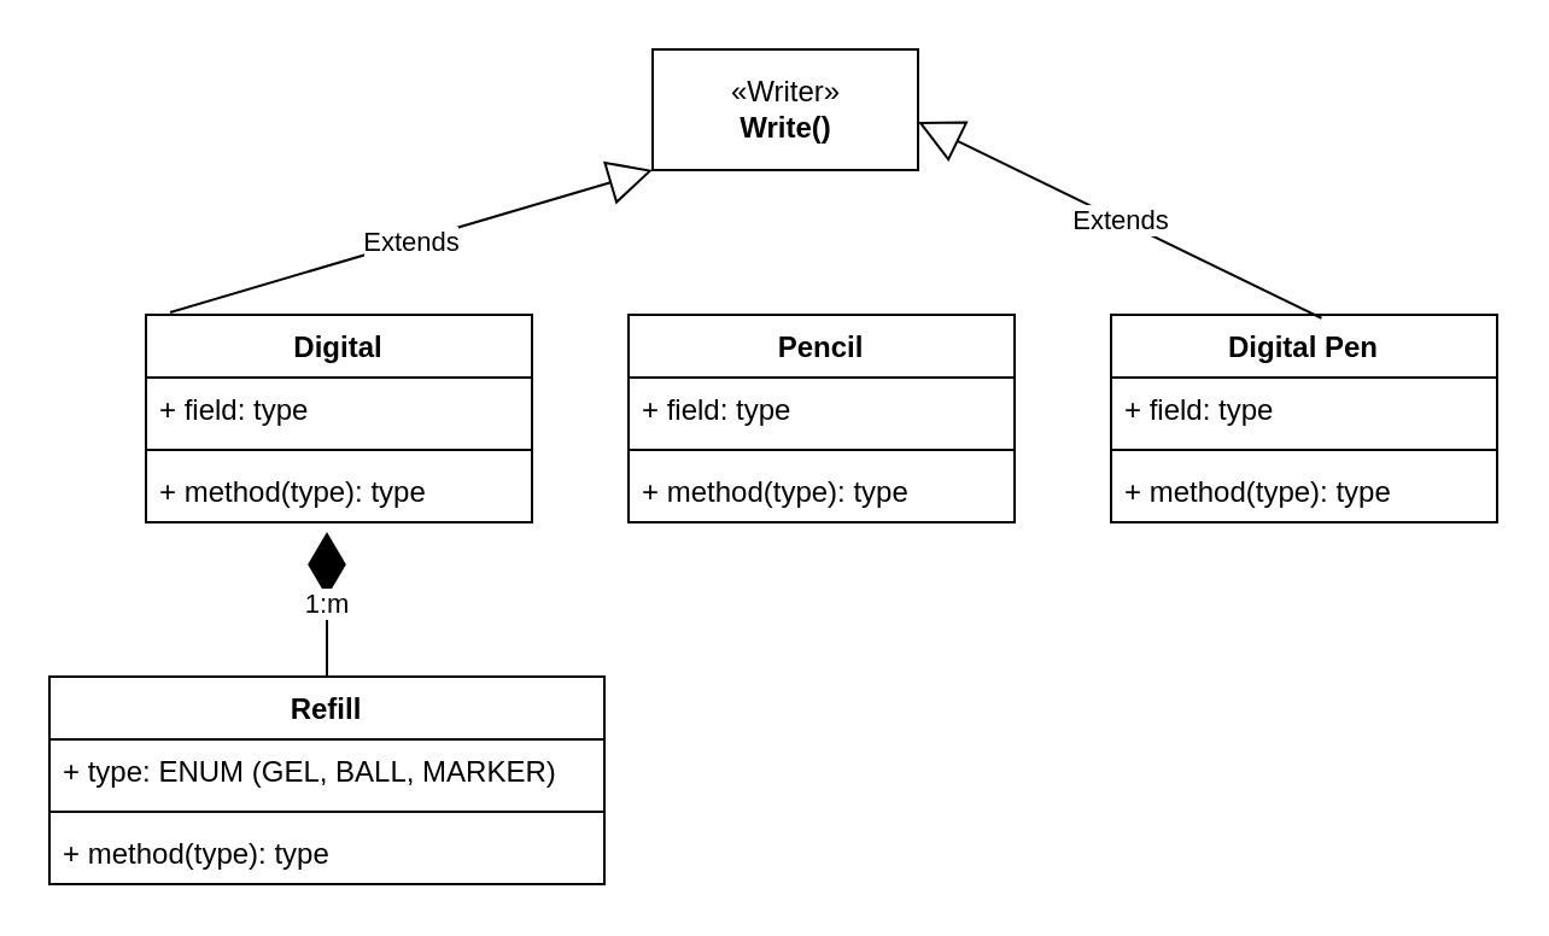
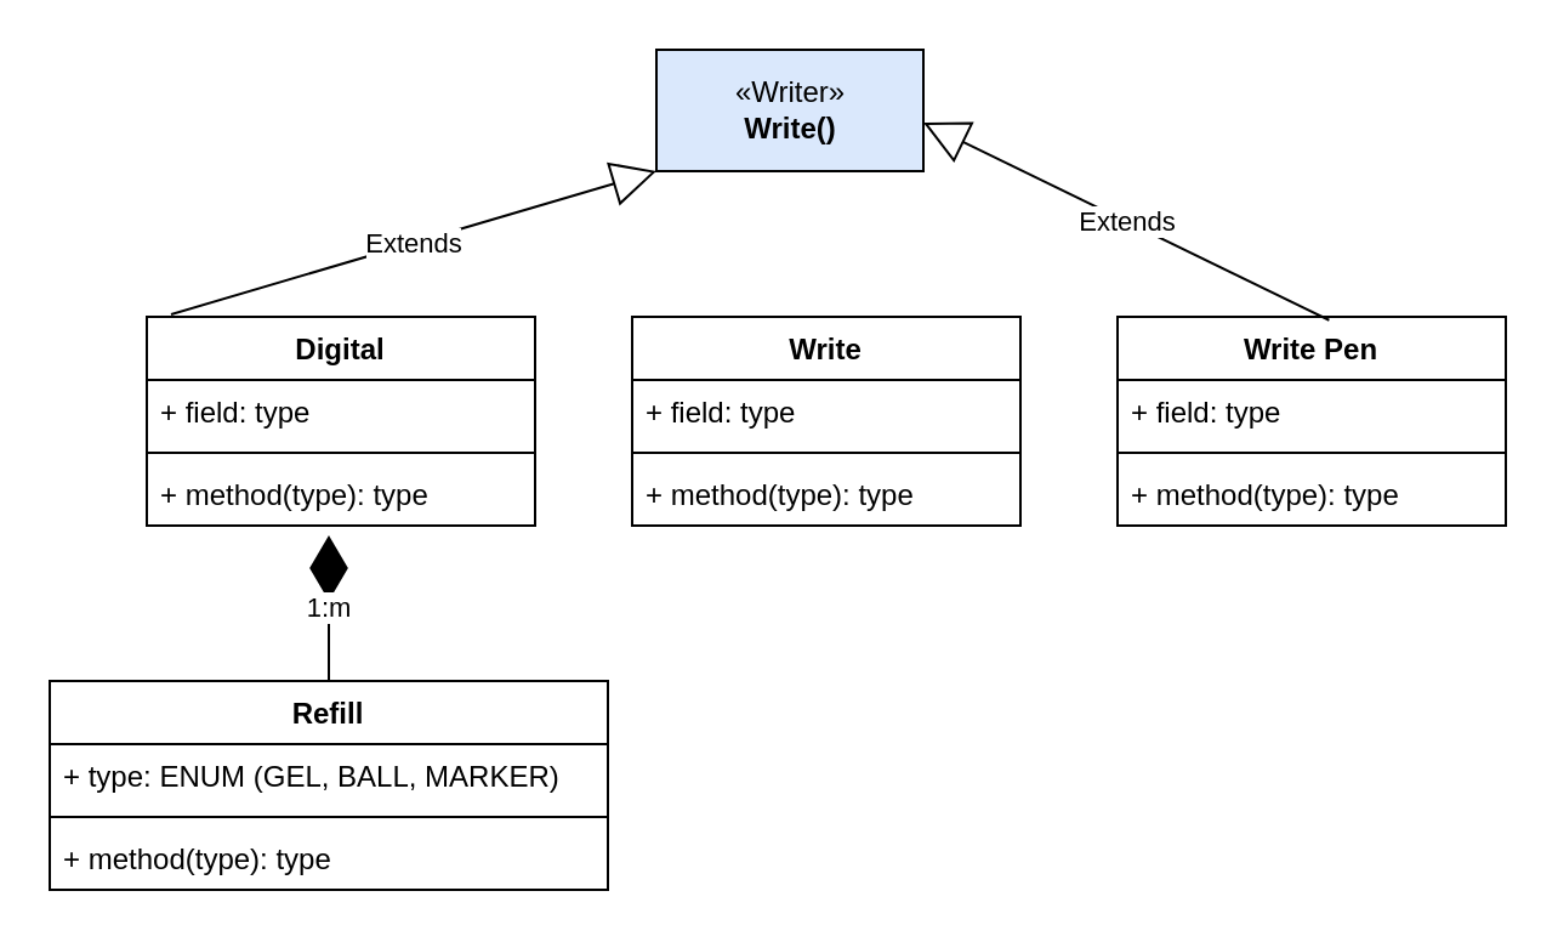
- <mxCell id="2" value="«Writer»&lt;br&gt;&lt;b&gt;Write()&lt;/b&gt;" style="html=1;" vertex="1" parent="1"><mxGeometry x="270" y="20" width="110" height="50" as="geometry" /></mxCell>
+ <mxCell id="2" value="«Writer»&lt;br&gt;&lt;b&gt;Write()&lt;/b&gt;" style="html=1;fillColor=#dae8fc;" vertex="1" parent="1"><mxGeometry x="270" y="20" width="110" height="50" as="geometry" /></mxCell>
- <mxCell id="7" value="Pencil" style="swimlane;fontStyle=1;align=center;verticalAlign=top;childLayout=stackLayout;horizontal=1;startSize=26;horizontalStack=0;resizeParent=1;resizeParentMax=0;resizeLast=0;collapsible=1;marginBottom=0;" vertex="1" parent="1"><mxGeometry x="260" y="130" width="160" height="86" as="geometry" /></mxCell>
+ <mxCell id="7" value="Write" style="swimlane;fontStyle=1;align=center;verticalAlign=top;childLayout=stackLayout;horizontal=1;startSize=26;horizontalStack=0;resizeParent=1;resizeParentMax=0;resizeLast=0;collapsible=1;marginBottom=0;" vertex="1" parent="1"><mxGeometry x="260" y="130" width="160" height="86" as="geometry" /></mxCell>
- <mxCell id="11" value="Digital Pen" style="swimlane;fontStyle=1;align=center;verticalAlign=top;childLayout=stackLayout;horizontal=1;startSize=26;horizontalStack=0;resizeParent=1;resizeParentMax=0;resizeLast=0;collapsible=1;marginBottom=0;" vertex="1" parent="1"><mxGeometry x="460" y="130" width="160" height="86" as="geometry" /></mxCell>
+ <mxCell id="11" value="Write Pen" style="swimlane;fontStyle=1;align=center;verticalAlign=top;childLayout=stackLayout;horizontal=1;startSize=26;horizontalStack=0;resizeParent=1;resizeParentMax=0;resizeLast=0;collapsible=1;marginBottom=0;" vertex="1" parent="1"><mxGeometry x="460" y="130" width="160" height="86" as="geometry" /></mxCell>
